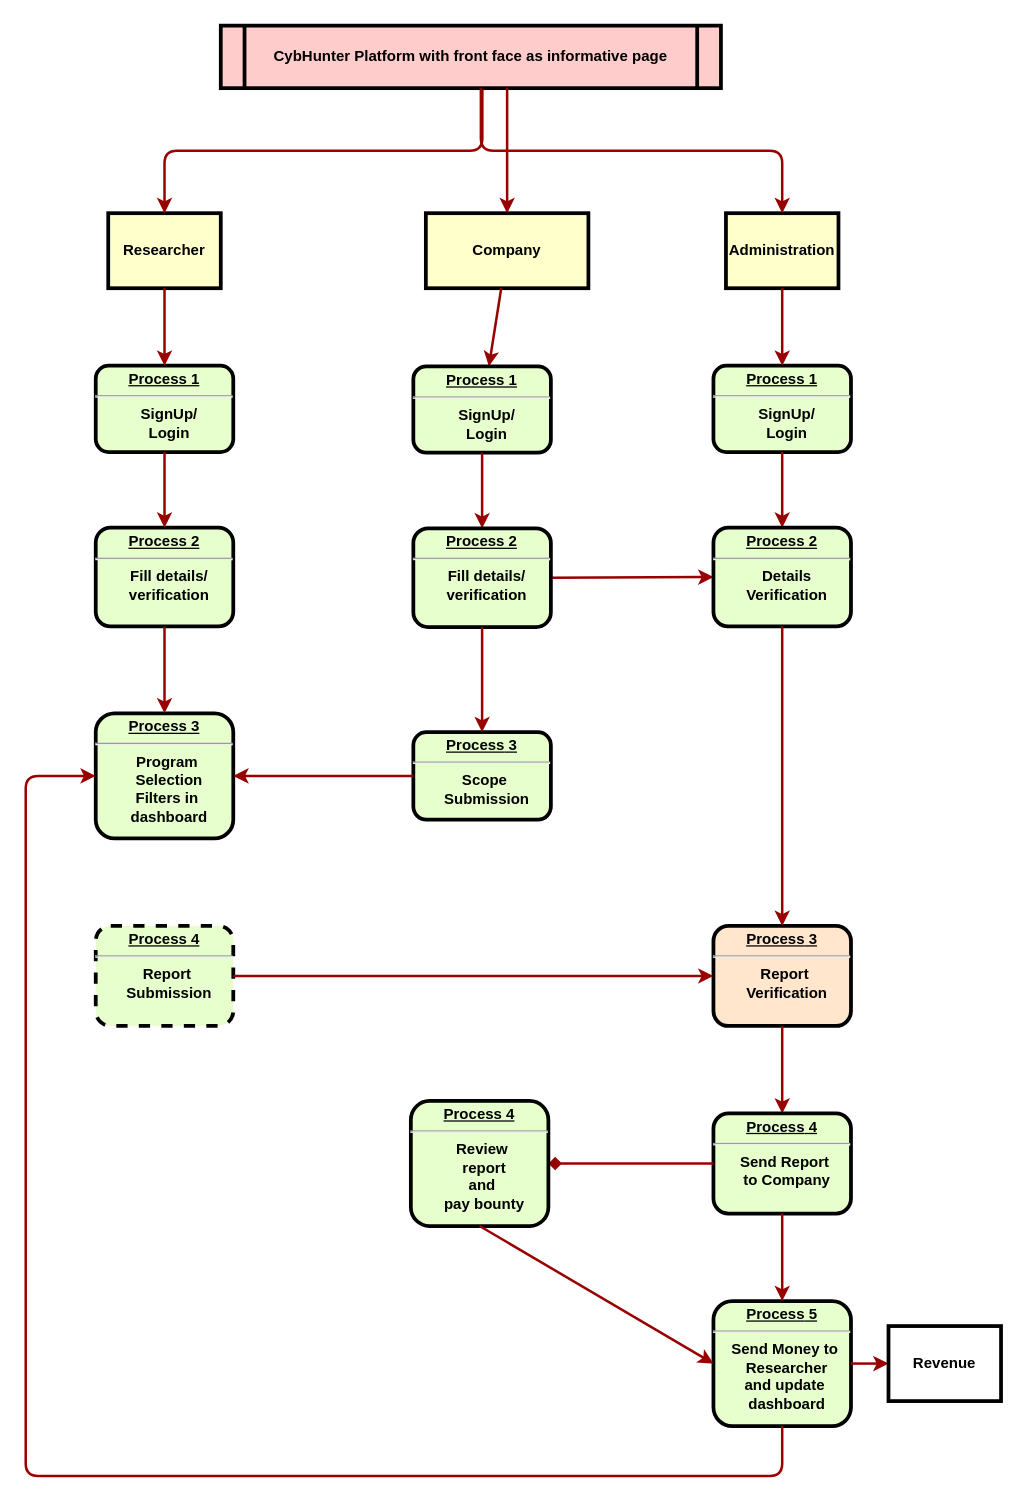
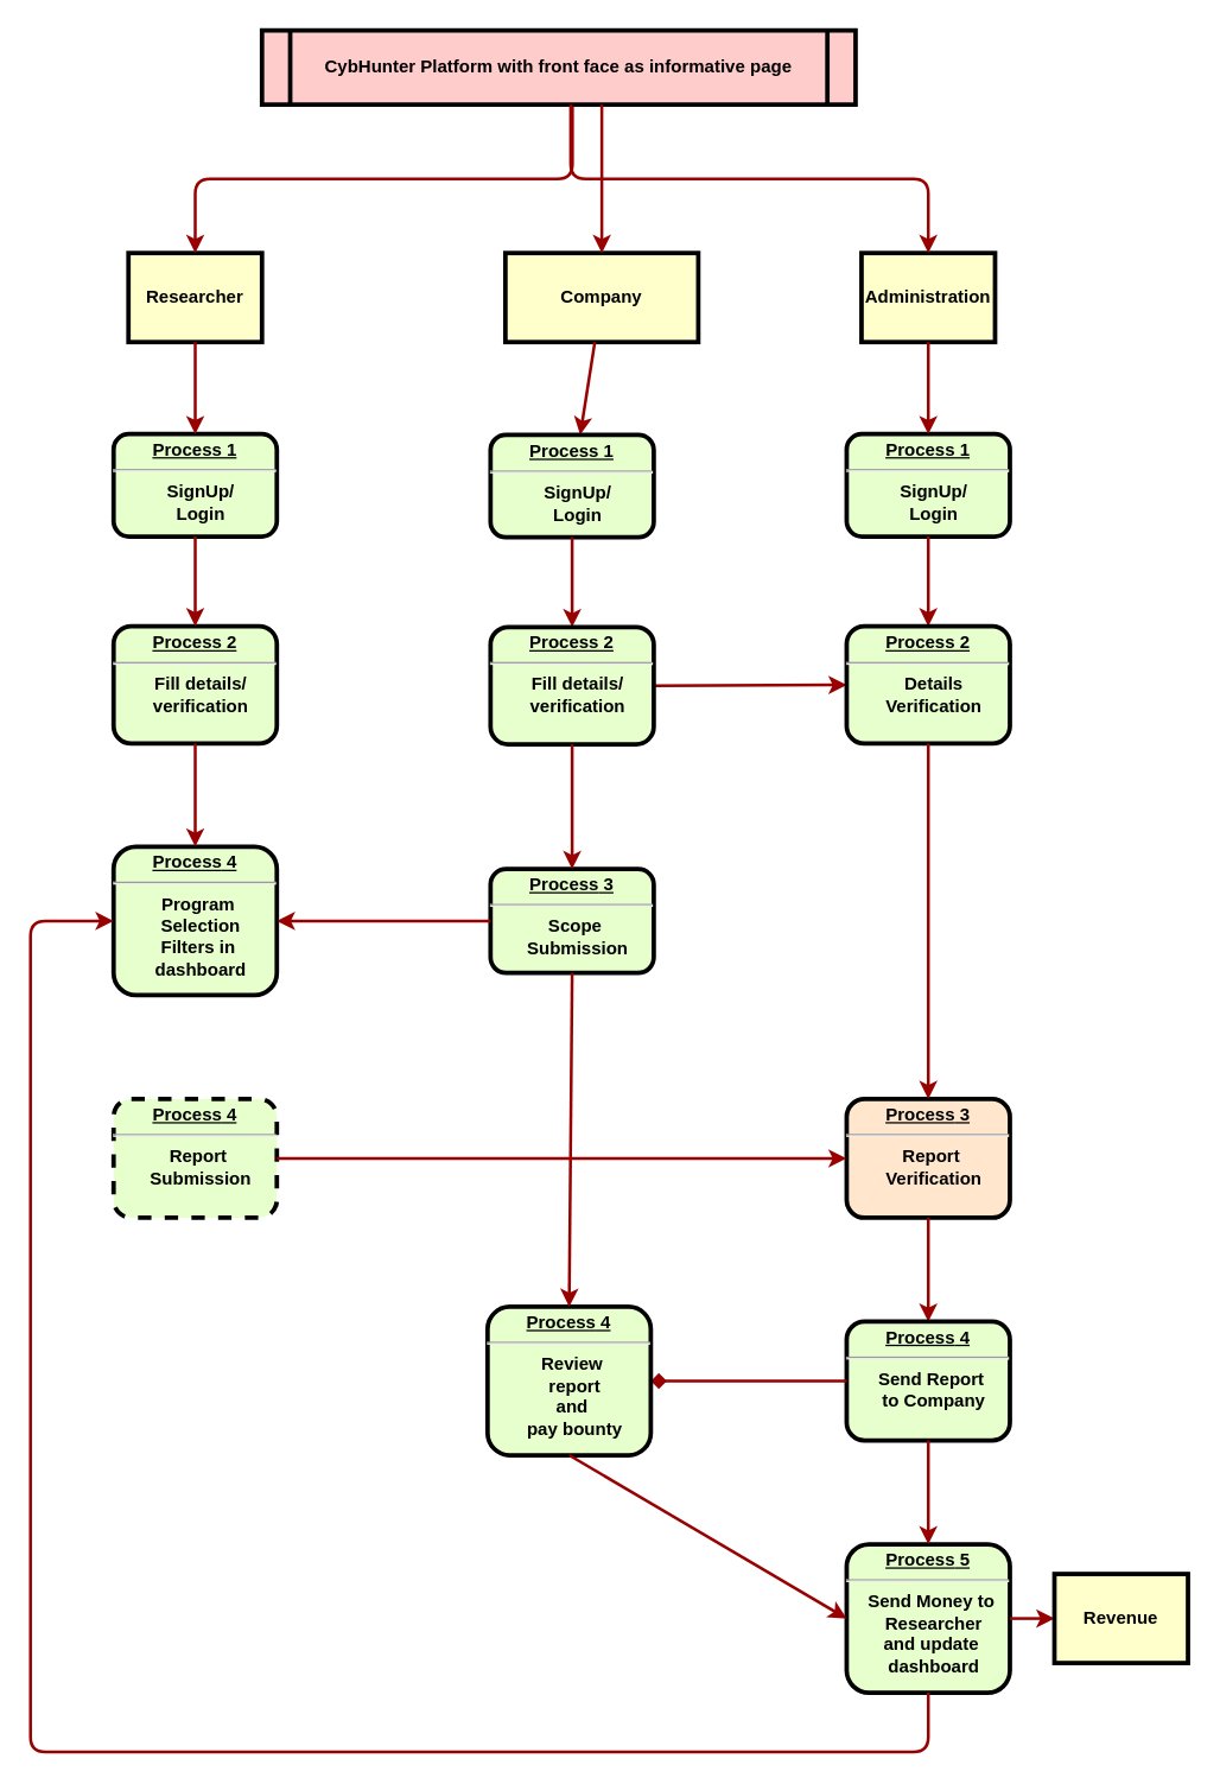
- <mxCell id="23" value="&lt;p style=&quot;margin: 0px ; margin-top: 4px ; text-align: center ; text-decoration: underline&quot;&gt;&lt;strong&gt;&lt;strong&gt;Process&lt;/strong&gt; 3&lt;br&gt;&lt;/strong&gt;&lt;/p&gt;&lt;hr&gt;&lt;p style=&quot;margin: 0px ; margin-left: 8px&quot;&gt;Program&amp;nbsp;&lt;/p&gt;&lt;p style=&quot;margin: 0px ; margin-left: 8px&quot;&gt;Selection&lt;/p&gt;&lt;p style=&quot;margin: 0px ; margin-left: 8px&quot;&gt;Filters in&amp;nbsp;&lt;/p&gt;&lt;p style=&quot;margin: 0px ; margin-left: 8px&quot;&gt;dashboard&lt;/p&gt;" style="verticalAlign=middle;align=center;overflow=fill;fontSize=12;fontFamily=Helvetica;html=1;rounded=1;fontStyle=1;strokeWidth=3;fillColor=#E6FFCC" vertex="1" parent="1"><mxGeometry x="76" y="570" width="110" height="100" as="geometry" /></mxCell>
+ <mxCell id="23" value="&lt;p style=&quot;margin: 0px ; margin-top: 4px ; text-align: center ; text-decoration: underline&quot;&gt;&lt;strong&gt;&lt;strong&gt;Process&lt;/strong&gt; 4&lt;br&gt;&lt;/strong&gt;&lt;/p&gt;&lt;hr&gt;&lt;p style=&quot;margin: 0px ; margin-left: 8px&quot;&gt;Program&amp;nbsp;&lt;/p&gt;&lt;p style=&quot;margin: 0px ; margin-left: 8px&quot;&gt;Selection&lt;/p&gt;&lt;p style=&quot;margin: 0px ; margin-left: 8px&quot;&gt;Filters in&amp;nbsp;&lt;/p&gt;&lt;p style=&quot;margin: 0px ; margin-left: 8px&quot;&gt;dashboard&lt;/p&gt;" style="verticalAlign=middle;align=center;overflow=fill;fontSize=12;fontFamily=Helvetica;html=1;rounded=1;fontStyle=1;strokeWidth=3;fillColor=#E6FFCC" vertex="1" parent="1"><mxGeometry x="76" y="570" width="110" height="100" as="geometry" /></mxCell>
+ <mxCell id="35" value="" style="edgeStyle=none;noEdgeStyle=1;strokeColor=#990000;strokeWidth=2;exitX=0.5;exitY=1;exitDx=0;exitDy=0;entryX=0.5;entryY=0;entryDx=0;entryDy=0;" edge="1" parent="1" source="7" target="34"><mxGeometry width="100" height="100" relative="1" as="geometry"><mxPoint x="395" y="511" as="sourcePoint" /><mxPoint x="395" y="595" as="targetPoint" /><Array as="points" /></mxGeometry></mxCell>
- <mxCell id="41" value="Revenue" style="whiteSpace=wrap;align=center;verticalAlign=middle;fontStyle=1;strokeWidth=3;fillColor=#ffffff;" vertex="1" parent="1"><mxGeometry x="710" y="1060" width="90" height="60" as="geometry" /></mxCell>
+ <mxCell id="41" value="Revenue" style="whiteSpace=wrap;align=center;verticalAlign=middle;fontStyle=1;strokeWidth=3;fillColor=#FFFFCC" vertex="1" parent="1"><mxGeometry x="710" y="1060" width="90" height="60" as="geometry" /></mxCell>
